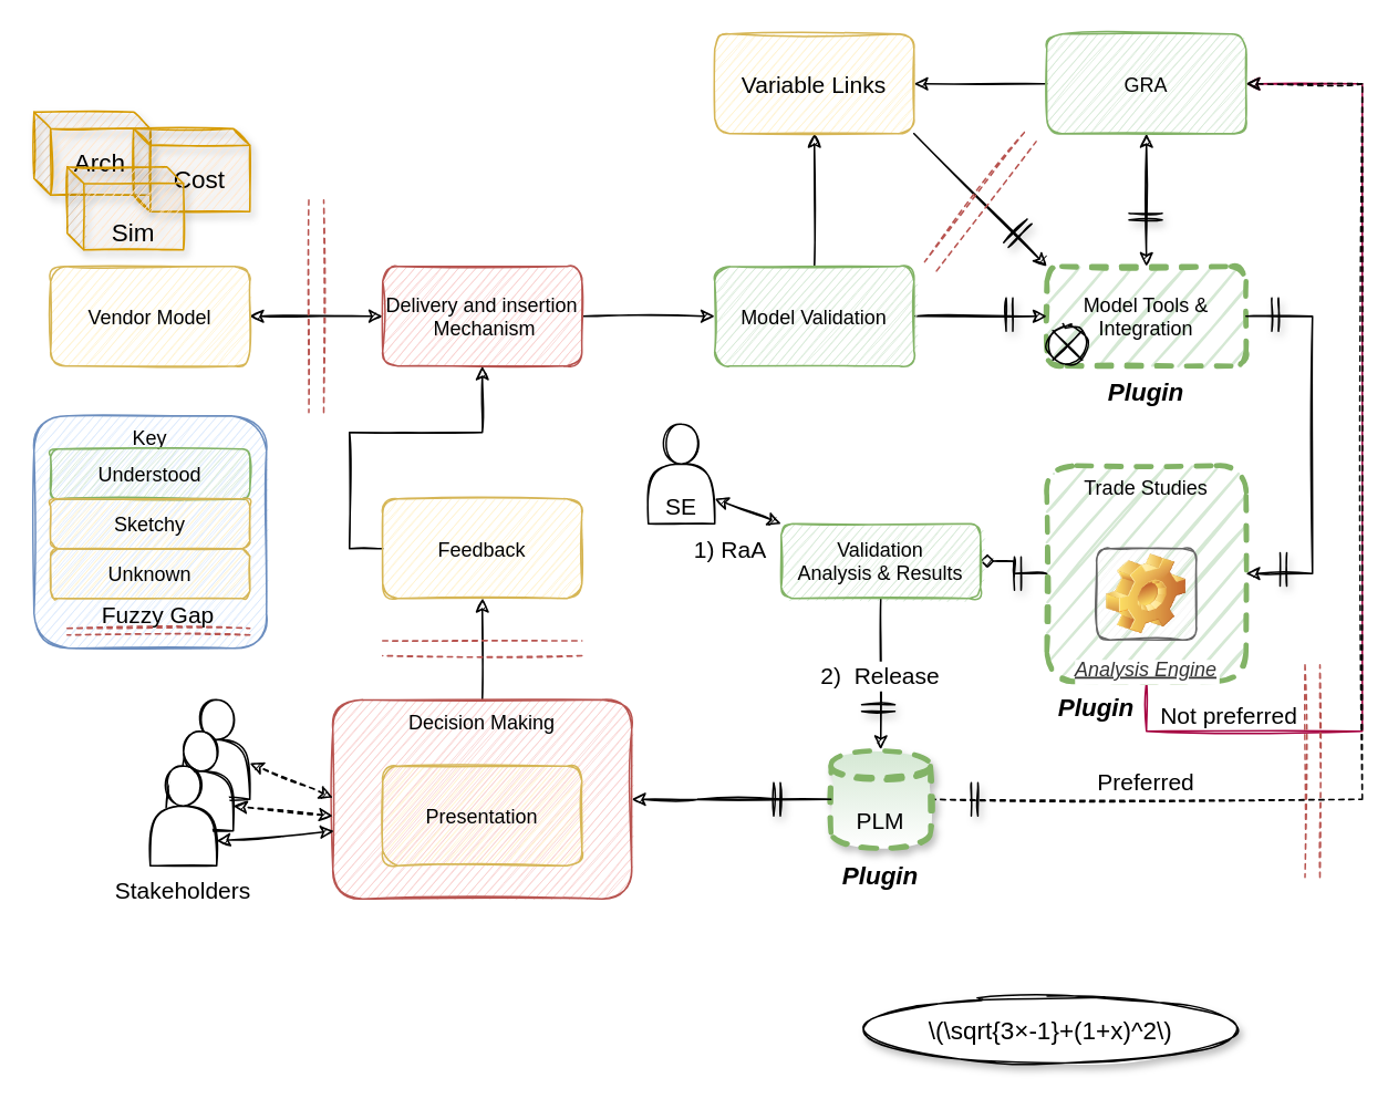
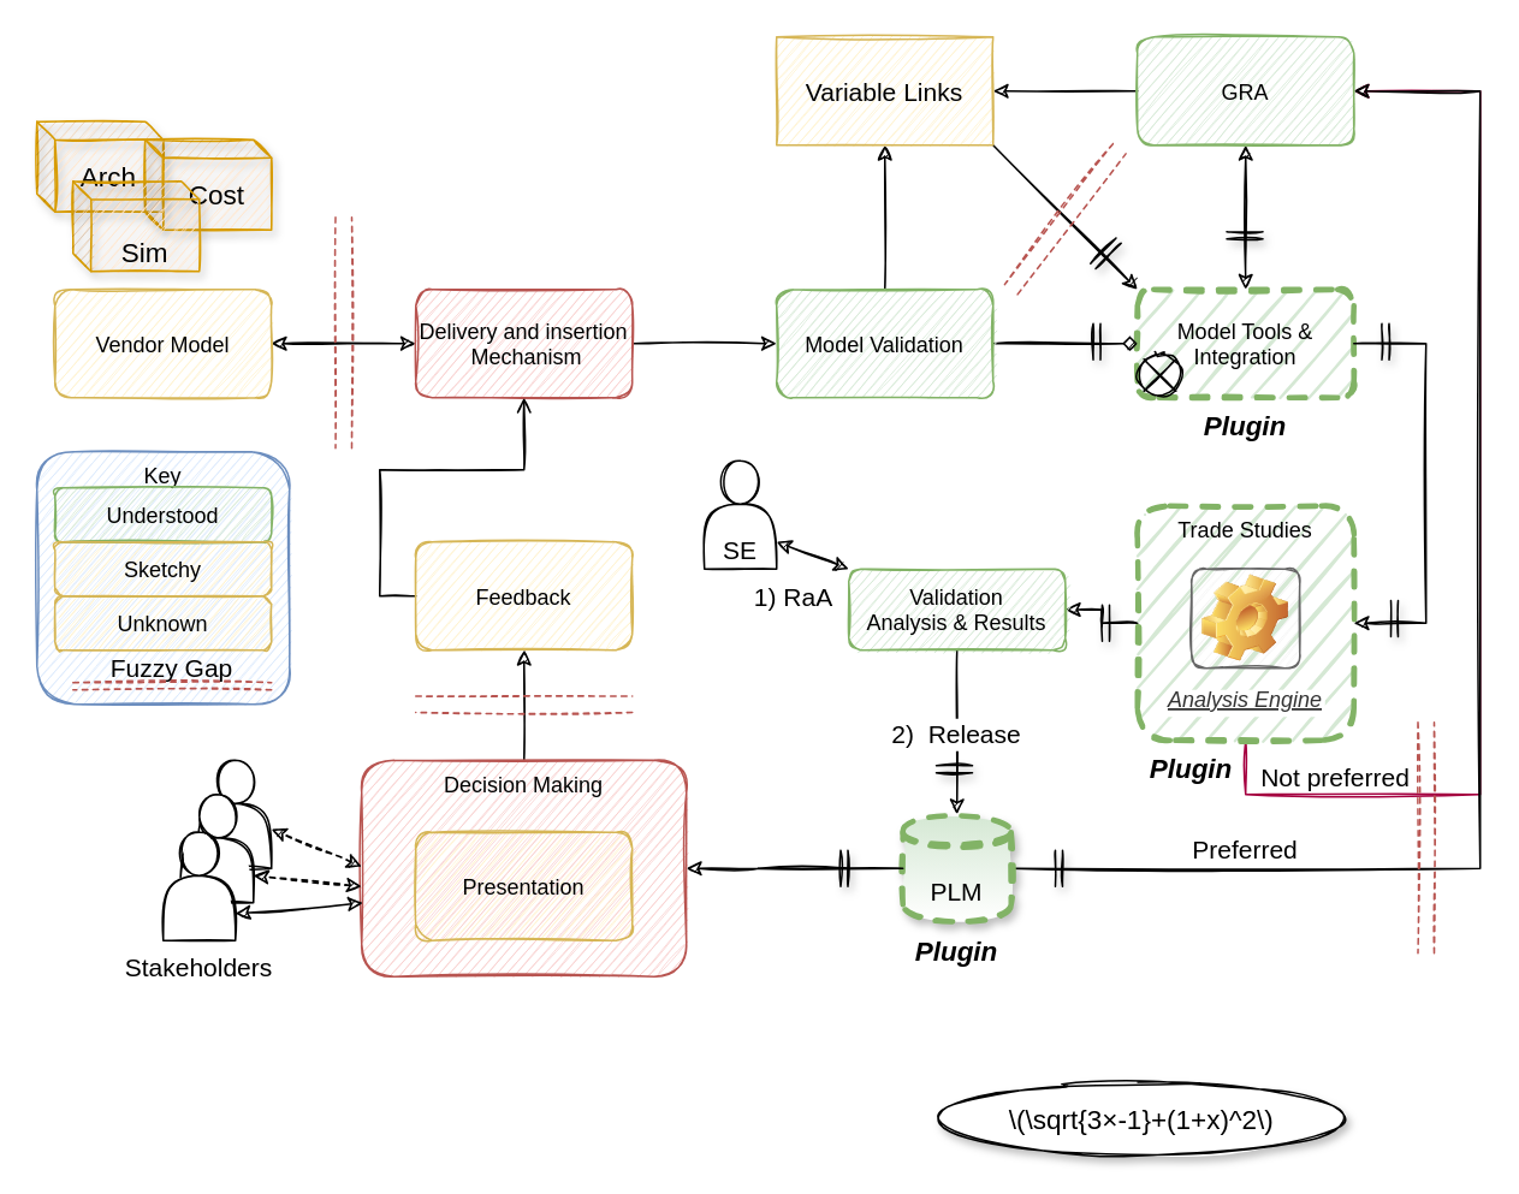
- <mxCell id="36" value="Variable Links" style="rounded=1;shadow=0;glass=0;sketch=1;fontSize=14;fillColor=#fff2cc;strokeColor=#d6b656;" vertex="1" parent="1"><mxGeometry x="430" y="20" width="120" height="60" as="geometry" /></mxCell>
+ <mxCell id="36" value="Variable Links" style="shadow=0;glass=0;sketch=1;fontSize=14;fillColor=#fff2cc;strokeColor=#d6b656;rounded=0;" vertex="1" parent="1"><mxGeometry x="430" y="20" width="120" height="60" as="geometry" /></mxCell>
- <mxCell id="9" value="" style="edgeStyle=orthogonalEdgeStyle;rounded=0;sketch=1;orthogonalLoop=1;jettySize=auto;" edge="1" parent="1" source="11" target="3"><mxGeometry relative="1" as="geometry" /></mxCell>
+ <mxCell id="9" value="" style="edgeStyle=orthogonalEdgeStyle;rounded=0;sketch=1;orthogonalLoop=1;jettySize=auto;endArrow=diamond;" edge="1" parent="1" source="11" target="3"><mxGeometry relative="1" as="geometry" /></mxCell>
- <mxCell id="22" style="edgeStyle=orthogonalEdgeStyle;rounded=0;sketch=1;orthogonalLoop=1;jettySize=auto;exitX=0;exitY=0.5;exitDx=0;exitDy=0;entryX=0.5;entryY=1;entryDx=0;entryDy=0;startArrow=none;startFill=0;" edge="1" parent="1" source="23" target="8"><mxGeometry relative="1" as="geometry" /></mxCell>
+ <mxCell id="22" style="edgeStyle=orthogonalEdgeStyle;rounded=0;sketch=1;orthogonalLoop=1;jettySize=auto;exitX=0;exitY=0.5;exitDx=0;exitDy=0;entryX=0.5;entryY=1;entryDx=0;entryDy=0;startArrow=none;startFill=0;endArrow=open;" edge="1" parent="1" source="23" target="8"><mxGeometry relative="1" as="geometry" /></mxCell>
- <mxCell id="14" value="" style="edgeStyle=orthogonalEdgeStyle;rounded=0;sketch=1;orthogonalLoop=1;jettySize=auto;startArrow=none;startFill=0;endArrow=diamond;" edge="1" parent="1" source="16" target="21"><mxGeometry relative="1" as="geometry" /></mxCell>
+ <mxCell id="14" value="" style="edgeStyle=orthogonalEdgeStyle;rounded=0;sketch=1;orthogonalLoop=1;jettySize=auto;startArrow=none;startFill=0;" edge="1" parent="1" source="16" target="21"><mxGeometry relative="1" as="geometry" /></mxCell>
- <mxCell id="35" value="Analysis Engine" style="icon;image=img/clipart/Gear_128x128.png;shadow=0;glass=0;sketch=1;fontSize=12;fillColor=#f5f5f5;fontColor=#333333;strokeColor=#666666;fontStyle=6" vertex="1" parent="1"><mxGeometry x="660" y="330" width="60" height="55" as="geometry" /></mxCell>
+ <mxCell id="35" value="Analysis Engine" style="icon;image=img/clipart/Gear_128x128.png;shadow=0;glass=0;sketch=1;fontSize=12;fillColor=#f5f5f5;fontColor=#333333;strokeColor=#666666;fontStyle=6" vertex="1" parent="1"><mxGeometry x="660" y="315" width="60" height="55" as="geometry" /></mxCell>
- <mxCell id="33" value="Preferred" style="edgeStyle=orthogonalEdgeStyle;rounded=0;sketch=1;orthogonalLoop=1;jettySize=auto;exitX=1;exitY=0.5;exitDx=0;exitDy=0;entryX=1;entryY=0.5;entryDx=0;entryDy=0;fontSize=14;startArrow=none;startFill=0;endArrow=classic;endFill=1;strokeWidth=1;dashed=1;" edge="1" parent="1" source="34" target="18"><mxGeometry x="-0.658" y="11" relative="1" as="geometry"><Array as="points"><mxPoint x="820" y="481" /><mxPoint x="820" y="50" /></Array><mxPoint as="offset" /></mxGeometry></mxCell>
+ <mxCell id="33" value="Preferred" style="edgeStyle=orthogonalEdgeStyle;rounded=0;sketch=1;orthogonalLoop=1;jettySize=auto;exitX=1;exitY=0.5;exitDx=0;exitDy=0;entryX=1;entryY=0.5;entryDx=0;entryDy=0;fontSize=14;startArrow=none;startFill=0;endArrow=classic;endFill=1;strokeWidth=1;" edge="1" parent="1" source="34" target="18"><mxGeometry x="-0.658" y="11" relative="1" as="geometry"><Array as="points"><mxPoint x="820" y="481" /><mxPoint x="820" y="50" /></Array><mxPoint as="offset" /></mxGeometry></mxCell>
